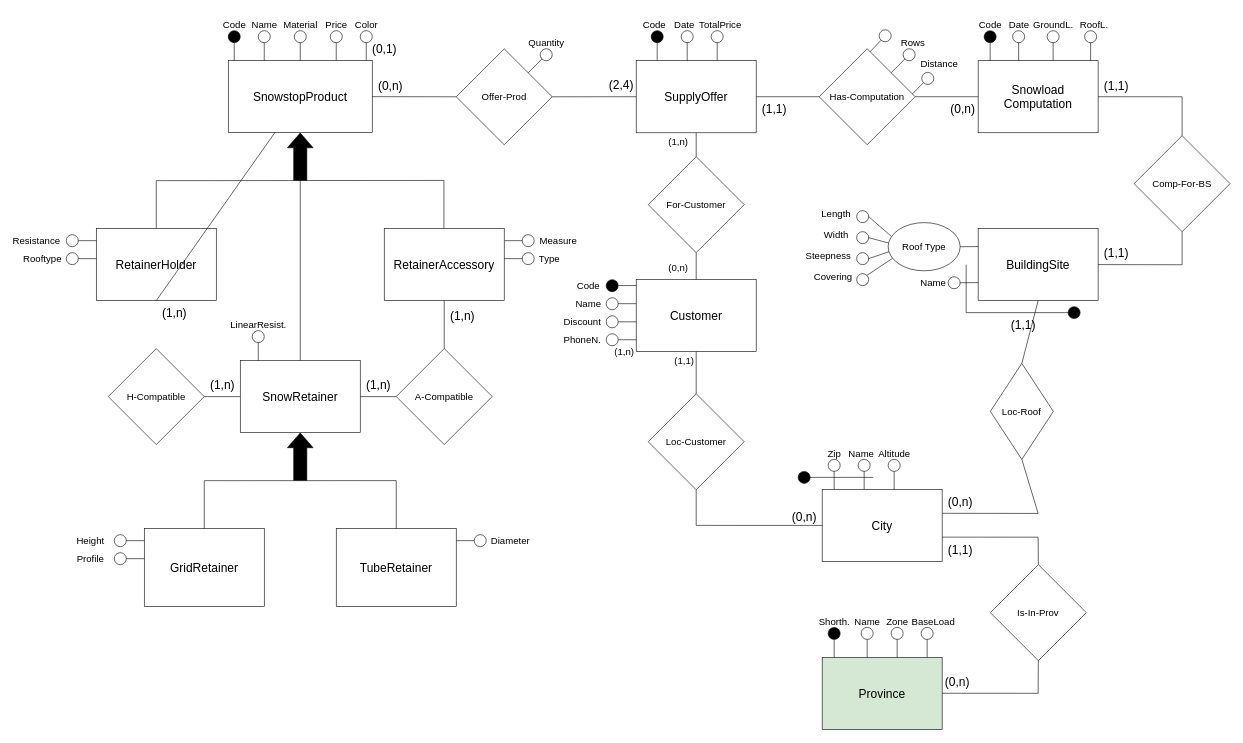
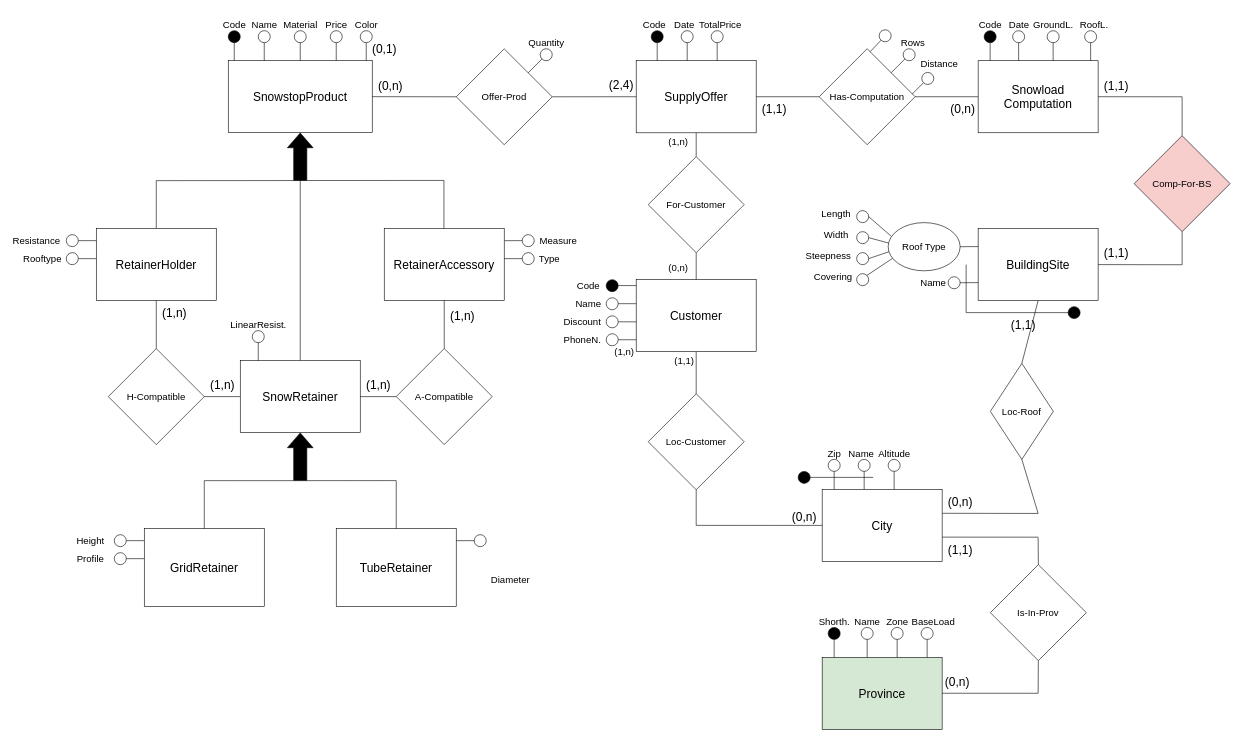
- <mxCell id="181" value="Comp-For-BS" style="rhombus;whiteSpace=wrap;html=1;fontSize=16;" parent="1" vertex="1"><mxGeometry x="1890" y="225.39" width="160" height="160" as="geometry" /></mxCell>
+ <mxCell id="181" value="Comp-For-BS" style="rhombus;whiteSpace=wrap;html=1;fontSize=16;fillColor=#f8cecc;" parent="1" vertex="1"><mxGeometry x="1890" y="225.39" width="160" height="160" as="geometry" /></mxCell>
- <mxCell id="58" value="" style="endArrow=none;html=1;fontSize=16;fillColor=#000000;exitX=0.5;exitY=1;exitDx=0;exitDy=0;" parent="1" source="24" target="3" edge="1"><mxGeometry width="50" height="50" relative="1" as="geometry"><mxPoint x="350" y="550.36" as="sourcePoint" /><mxPoint x="400" y="500.36" as="targetPoint" /></mxGeometry></mxCell>
+ <mxCell id="58" value="" style="endArrow=none;html=1;fontSize=16;fillColor=#000000;exitX=0.5;exitY=1;exitDx=0;exitDy=0;entryX=0.5;entryY=0;entryDx=0;entryDy=0;" parent="1" source="24" target="55" edge="1"><mxGeometry width="50" height="50" relative="1" as="geometry"><mxPoint x="350" y="550.36" as="sourcePoint" /><mxPoint x="400" y="500.36" as="targetPoint" /></mxGeometry></mxCell>
- <mxCell id="52" value="Diameter" style="text;strokeColor=none;fillColor=none;html=1;fontSize=16;fontStyle=0;verticalAlign=middle;align=center;strokeWidth=1;" parent="1" vertex="1"><mxGeometry x="810" y="880.48" width="80" height="40" as="geometry" /></mxCell>
+ <mxCell id="52" value="Diameter" style="text;strokeColor=none;fillColor=none;html=1;fontSize=16;fontStyle=0;verticalAlign=middle;align=center;strokeWidth=1;" parent="1" vertex="1"><mxGeometry x="810" y="945.48" width="80" height="40" as="geometry" /></mxCell>
